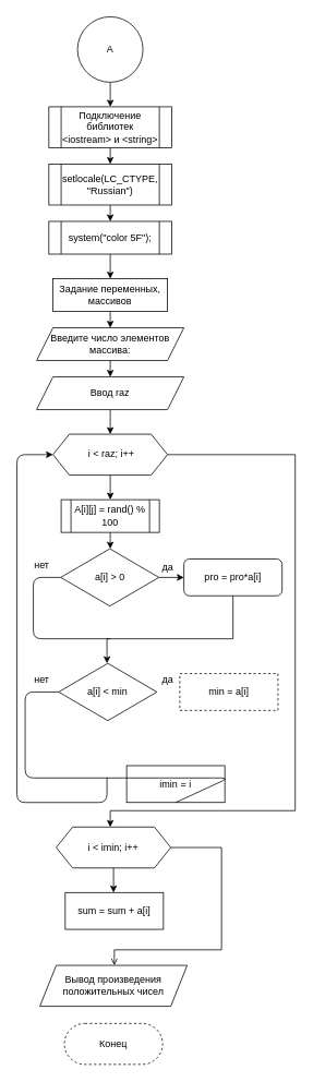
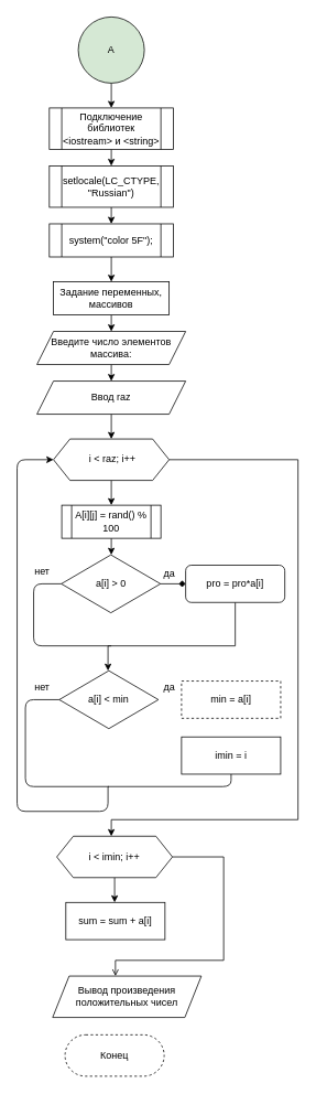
- <mxCell id="41" value="A" style="ellipse;whiteSpace=wrap;html=1;aspect=fixed;" vertex="1" parent="1"><mxGeometry x="94" y="20" width="80" height="80" as="geometry" /></mxCell>
+ <mxCell id="41" value="A" style="ellipse;whiteSpace=wrap;html=1;aspect=fixed;fillColor=#d5e8d4;" vertex="1" parent="1"><mxGeometry x="94" y="20" width="80" height="80" as="geometry" /></mxCell>
- <mxCell id="25" style="edgeStyle=orthogonalEdgeStyle;rounded=0;orthogonalLoop=1;jettySize=auto;html=1;exitX=1;exitY=0.5;exitDx=0;exitDy=0;entryX=0;entryY=0.5;entryDx=0;entryDy=0;" parent="1" source="26" target="28" edge="1"><mxGeometry relative="1" as="geometry" /></mxCell>
+ <mxCell id="25" style="edgeStyle=orthogonalEdgeStyle;rounded=0;orthogonalLoop=1;jettySize=auto;html=1;exitX=1;exitY=0.5;exitDx=0;exitDy=0;entryX=0;entryY=0.5;entryDx=0;entryDy=0;endArrow=diamond;" parent="1" source="26" target="28" edge="1"><mxGeometry relative="1" as="geometry" /></mxCell>
- <mxCell id="34" value="imin = i" style="rounded=0;whiteSpace=wrap;html=1;" parent="1" vertex="1"><mxGeometry x="154" y="935" width="120" height="45" as="geometry" /></mxCell>
+ <mxCell id="34" value="imin = i" style="rounded=0;whiteSpace=wrap;html=1;" parent="1" vertex="1"><mxGeometry x="219" y="890" width="120" height="45" as="geometry" /></mxCell>
- <mxCell id="18" value="Вывод произведения&lt;br&gt;положительных чисел" style="shape=parallelogram;perimeter=parallelogramPerimeter;whiteSpace=wrap;html=1;fixedSize=1;" parent="1" vertex="1"><mxGeometry x="47.99" y="1179" width="180" height="50" as="geometry" /></mxCell>
+ <mxCell id="18" value="Вывод произведения&lt;br&gt;положительных чисел" style="shape=parallelogram;perimeter=parallelogramPerimeter;whiteSpace=wrap;html=1;fixedSize=1;" parent="1" vertex="1"><mxGeometry x="62.99" y="1179" width="180" height="50" as="geometry" /></mxCell>
